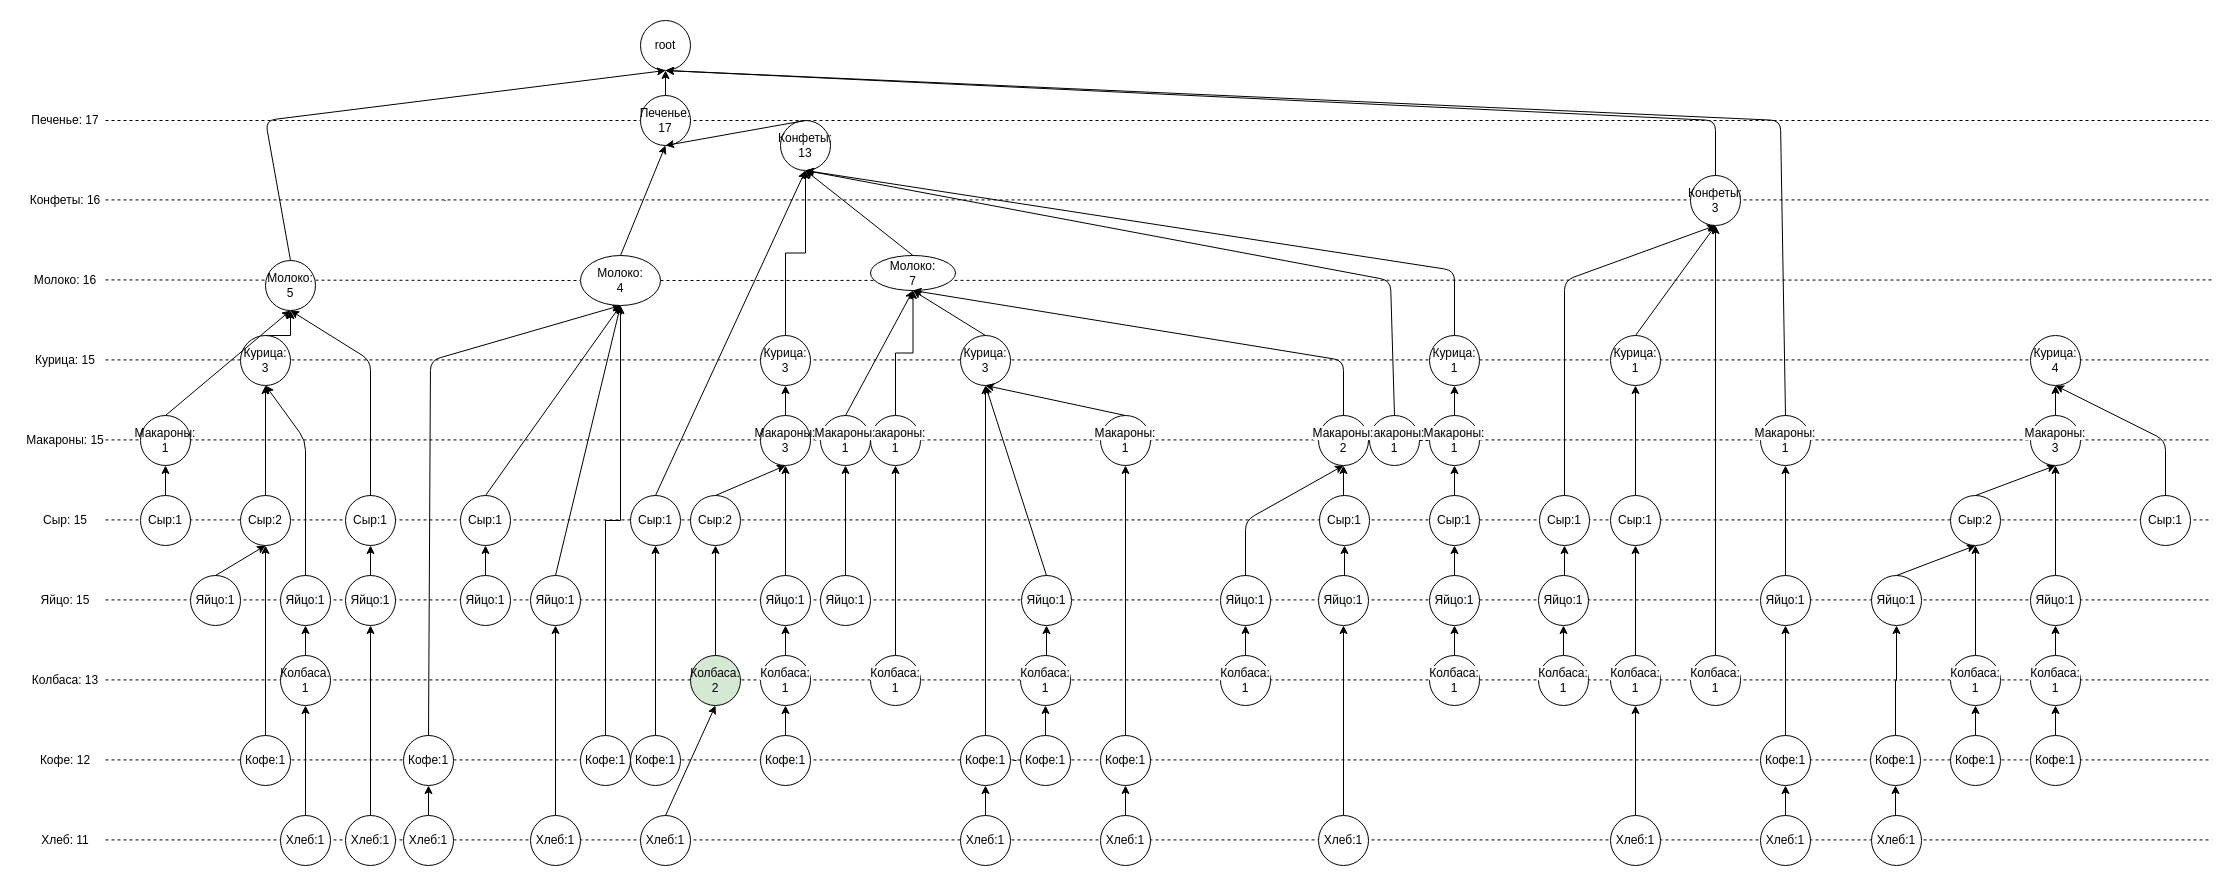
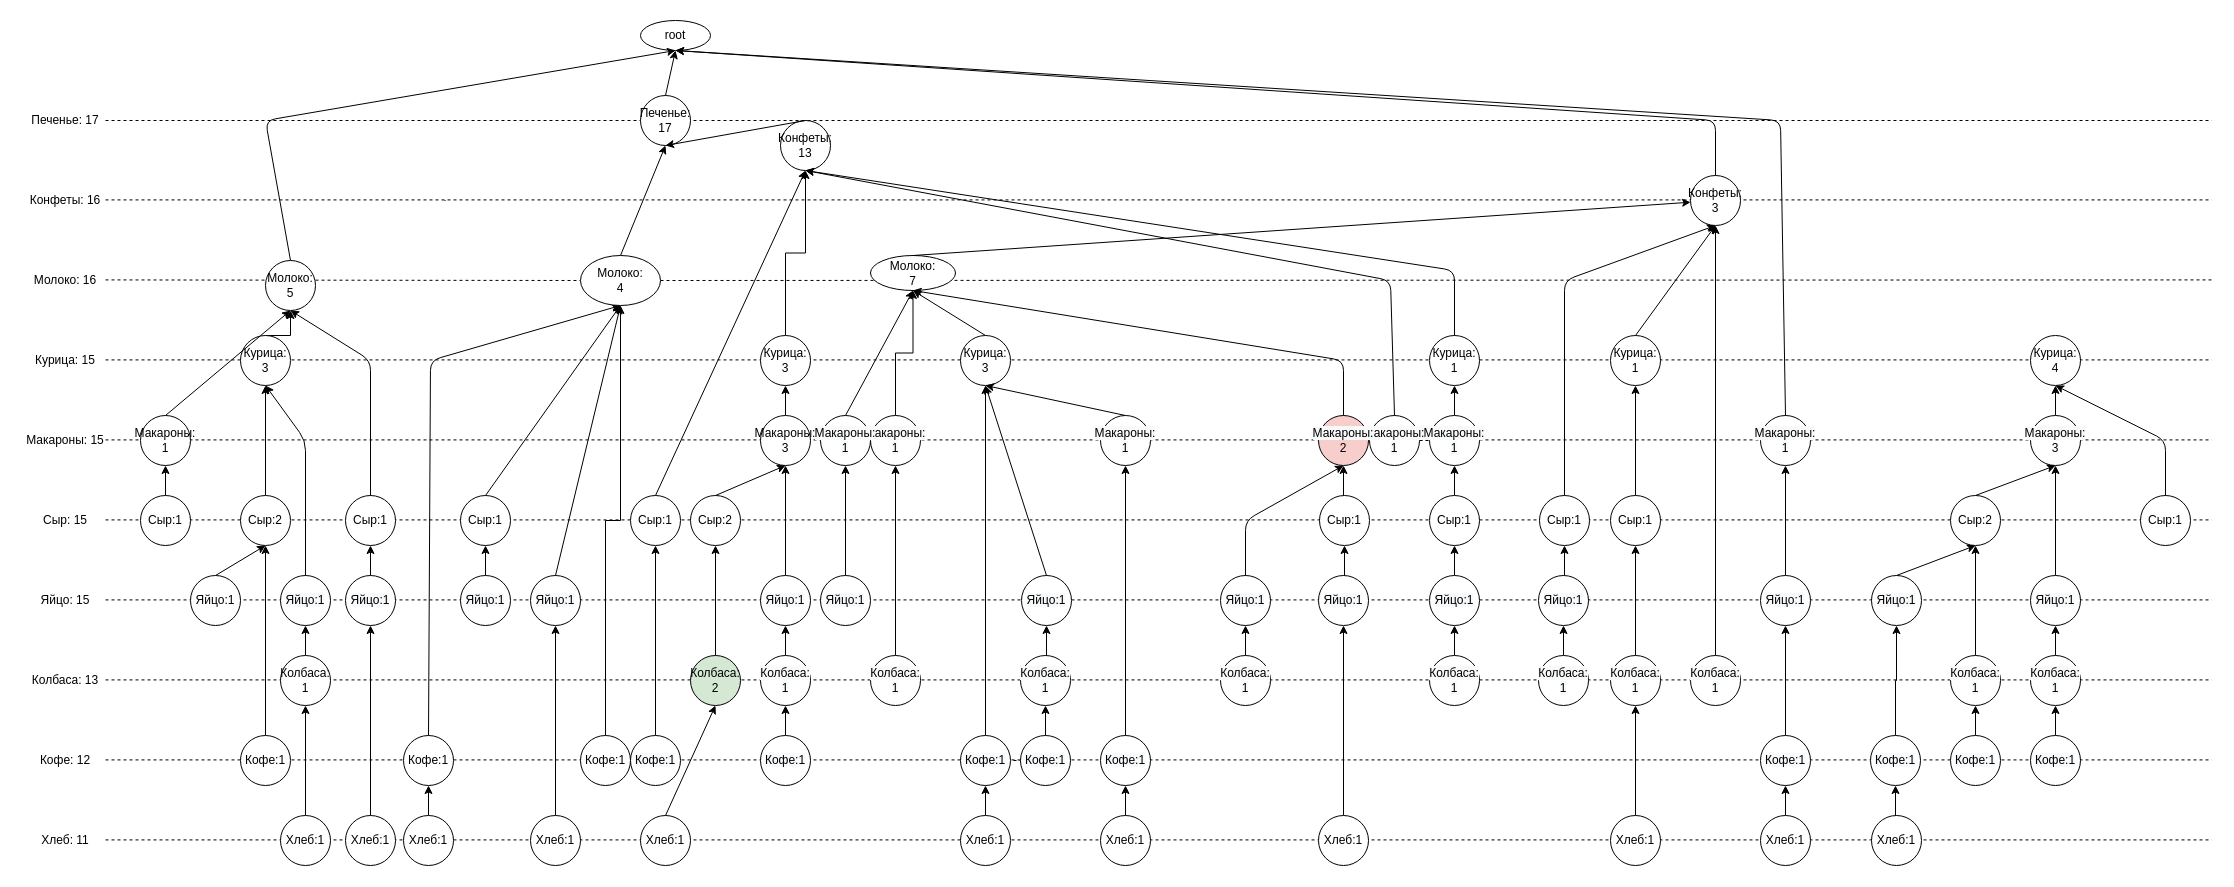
- <mxCell id="24" value="root" style="ellipse;whiteSpace=wrap;html=1;aspect=fixed;" parent="1" vertex="1"><mxGeometry x="640" y="20" width="50" height="50" as="geometry" /></mxCell>
+ <mxCell id="24" value="root" style="ellipse;whiteSpace=wrap;html=1;aspect=fixed;" parent="1" vertex="1"><mxGeometry x="640" y="20" width="70" height="30" as="geometry" /></mxCell>
- <mxCell id="72" value="" style="endArrow=classic;html=1;entryX=0.5;entryY=1;entryDx=0;entryDy=0;exitX=0.5;exitY=0;exitDx=0;exitDy=0;" parent="1" source="69" target="46" edge="1"><mxGeometry width="50" height="50" relative="1" as="geometry"><mxPoint x="700" y="570" as="sourcePoint" /><mxPoint x="750" y="520" as="targetPoint" /></mxGeometry></mxCell>
+ <mxCell id="72" value="" style="endArrow=classic;html=1;exitX=0.5;exitY=0;exitDx=0;exitDy=0;" parent="1" source="69" target="106" edge="1"><mxGeometry width="50" height="50" relative="1" as="geometry"><mxPoint x="700" y="570" as="sourcePoint" /><mxPoint x="750" y="520" as="targetPoint" /></mxGeometry></mxCell>
- <mxCell id="159" value="&lt;span style=&quot;color: rgb(0 , 0 , 0) ; font-family: &amp;#34;helvetica&amp;#34; ; font-size: 12px ; font-style: normal ; font-weight: 400 ; letter-spacing: normal ; text-align: center ; text-indent: 0px ; text-transform: none ; word-spacing: 0px ; background-color: rgb(248 , 249 , 250) ; display: inline ; float: none&quot;&gt;Макароны:&lt;/span&gt;&lt;br style=&quot;color: rgb(0 , 0 , 0) ; font-family: &amp;#34;helvetica&amp;#34; ; font-size: 12px ; font-style: normal ; font-weight: 400 ; letter-spacing: normal ; text-align: center ; text-indent: 0px ; text-transform: none ; word-spacing: 0px ; background-color: rgb(248 , 249 , 250)&quot;&gt;&lt;font face=&quot;helvetica&quot;&gt;2&lt;/font&gt;" style="ellipse;whiteSpace=wrap;html=1;aspect=fixed;" parent="1" vertex="1"><mxGeometry x="1318" y="415" width="50" height="50" as="geometry" /></mxCell>
+ <mxCell id="159" value="&lt;span style=&quot;color: rgb(0 , 0 , 0) ; font-family: &amp;#34;helvetica&amp;#34; ; font-size: 12px ; font-style: normal ; font-weight: 400 ; letter-spacing: normal ; text-align: center ; text-indent: 0px ; text-transform: none ; word-spacing: 0px ; background-color: rgb(248 , 249 , 250) ; display: inline ; float: none&quot;&gt;Макароны:&lt;/span&gt;&lt;br style=&quot;color: rgb(0 , 0 , 0) ; font-family: &amp;#34;helvetica&amp;#34; ; font-size: 12px ; font-style: normal ; font-weight: 400 ; letter-spacing: normal ; text-align: center ; text-indent: 0px ; text-transform: none ; word-spacing: 0px ; background-color: rgb(248 , 249 , 250)&quot;&gt;&lt;font face=&quot;helvetica&quot;&gt;2&lt;/font&gt;" style="ellipse;whiteSpace=wrap;html=1;aspect=fixed;fillColor=#f8cecc;" parent="1" vertex="1"><mxGeometry x="1318" y="415" width="50" height="50" as="geometry" /></mxCell>
